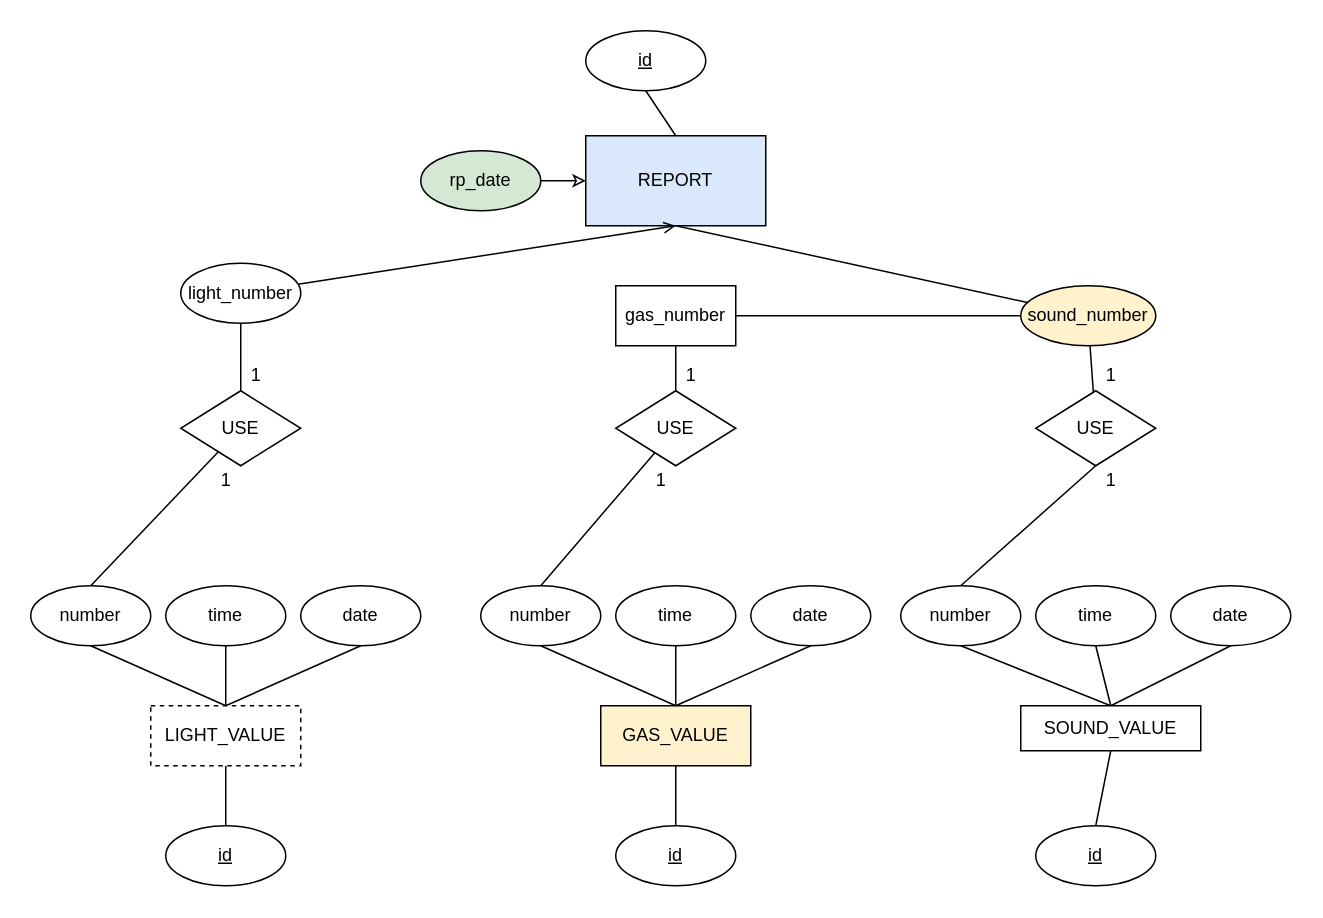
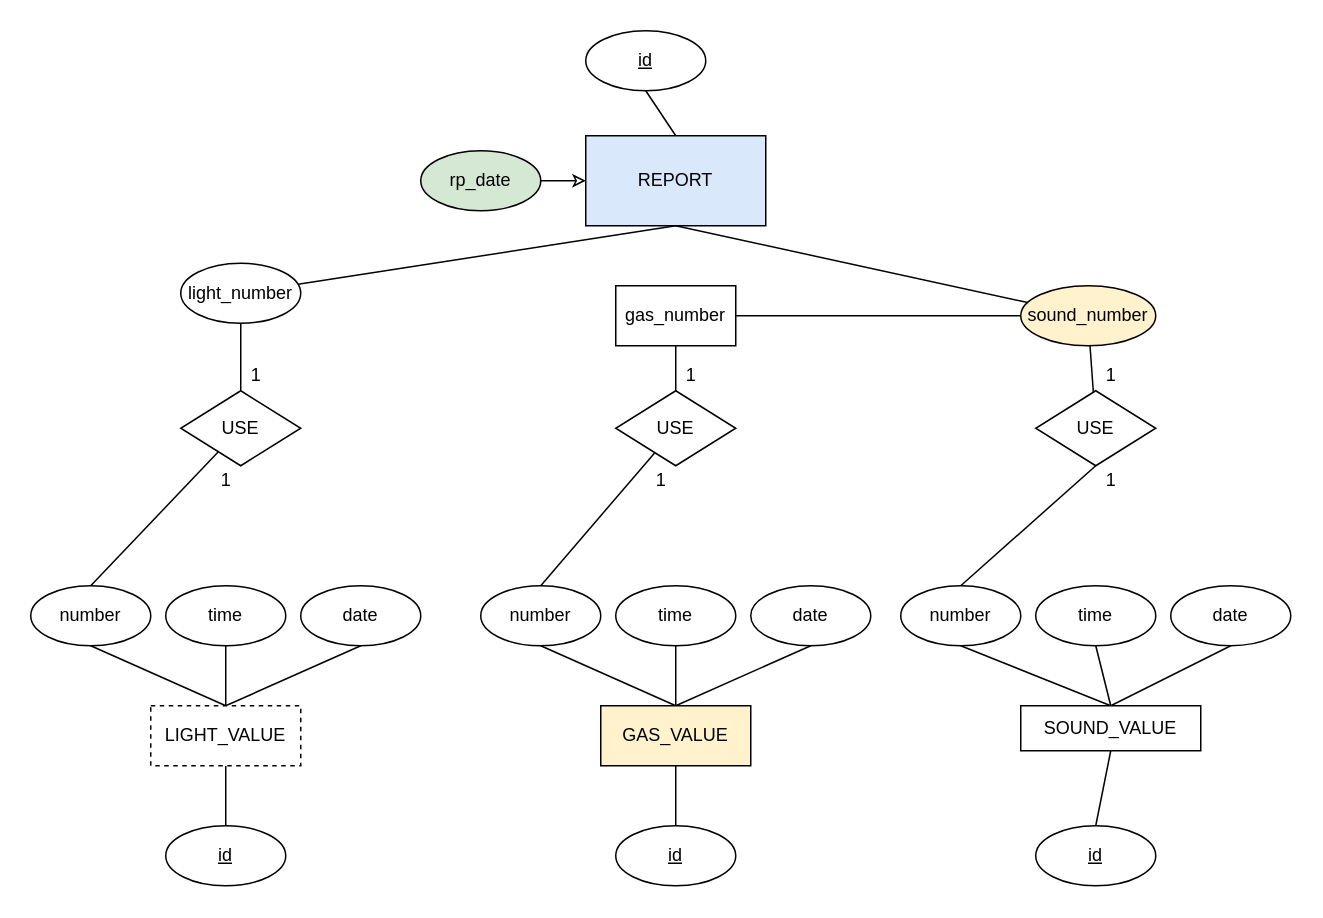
- <mxCell id="31" style="edgeStyle=none;rounded=0;orthogonalLoop=1;jettySize=auto;html=1;entryX=0.5;entryY=1;entryDx=0;entryDy=0;endArrow=open;endFill=0;" edge="1" parent="1" source="33" target="28"><mxGeometry relative="1" as="geometry"><Array as="points" /></mxGeometry></mxCell>
+ <mxCell id="31" style="edgeStyle=none;rounded=0;orthogonalLoop=1;jettySize=auto;html=1;entryX=0.5;entryY=1;entryDx=0;entryDy=0;endArrow=none;endFill=0;" edge="1" parent="1" source="33" target="28"><mxGeometry relative="1" as="geometry"><Array as="points" /></mxGeometry></mxCell>
